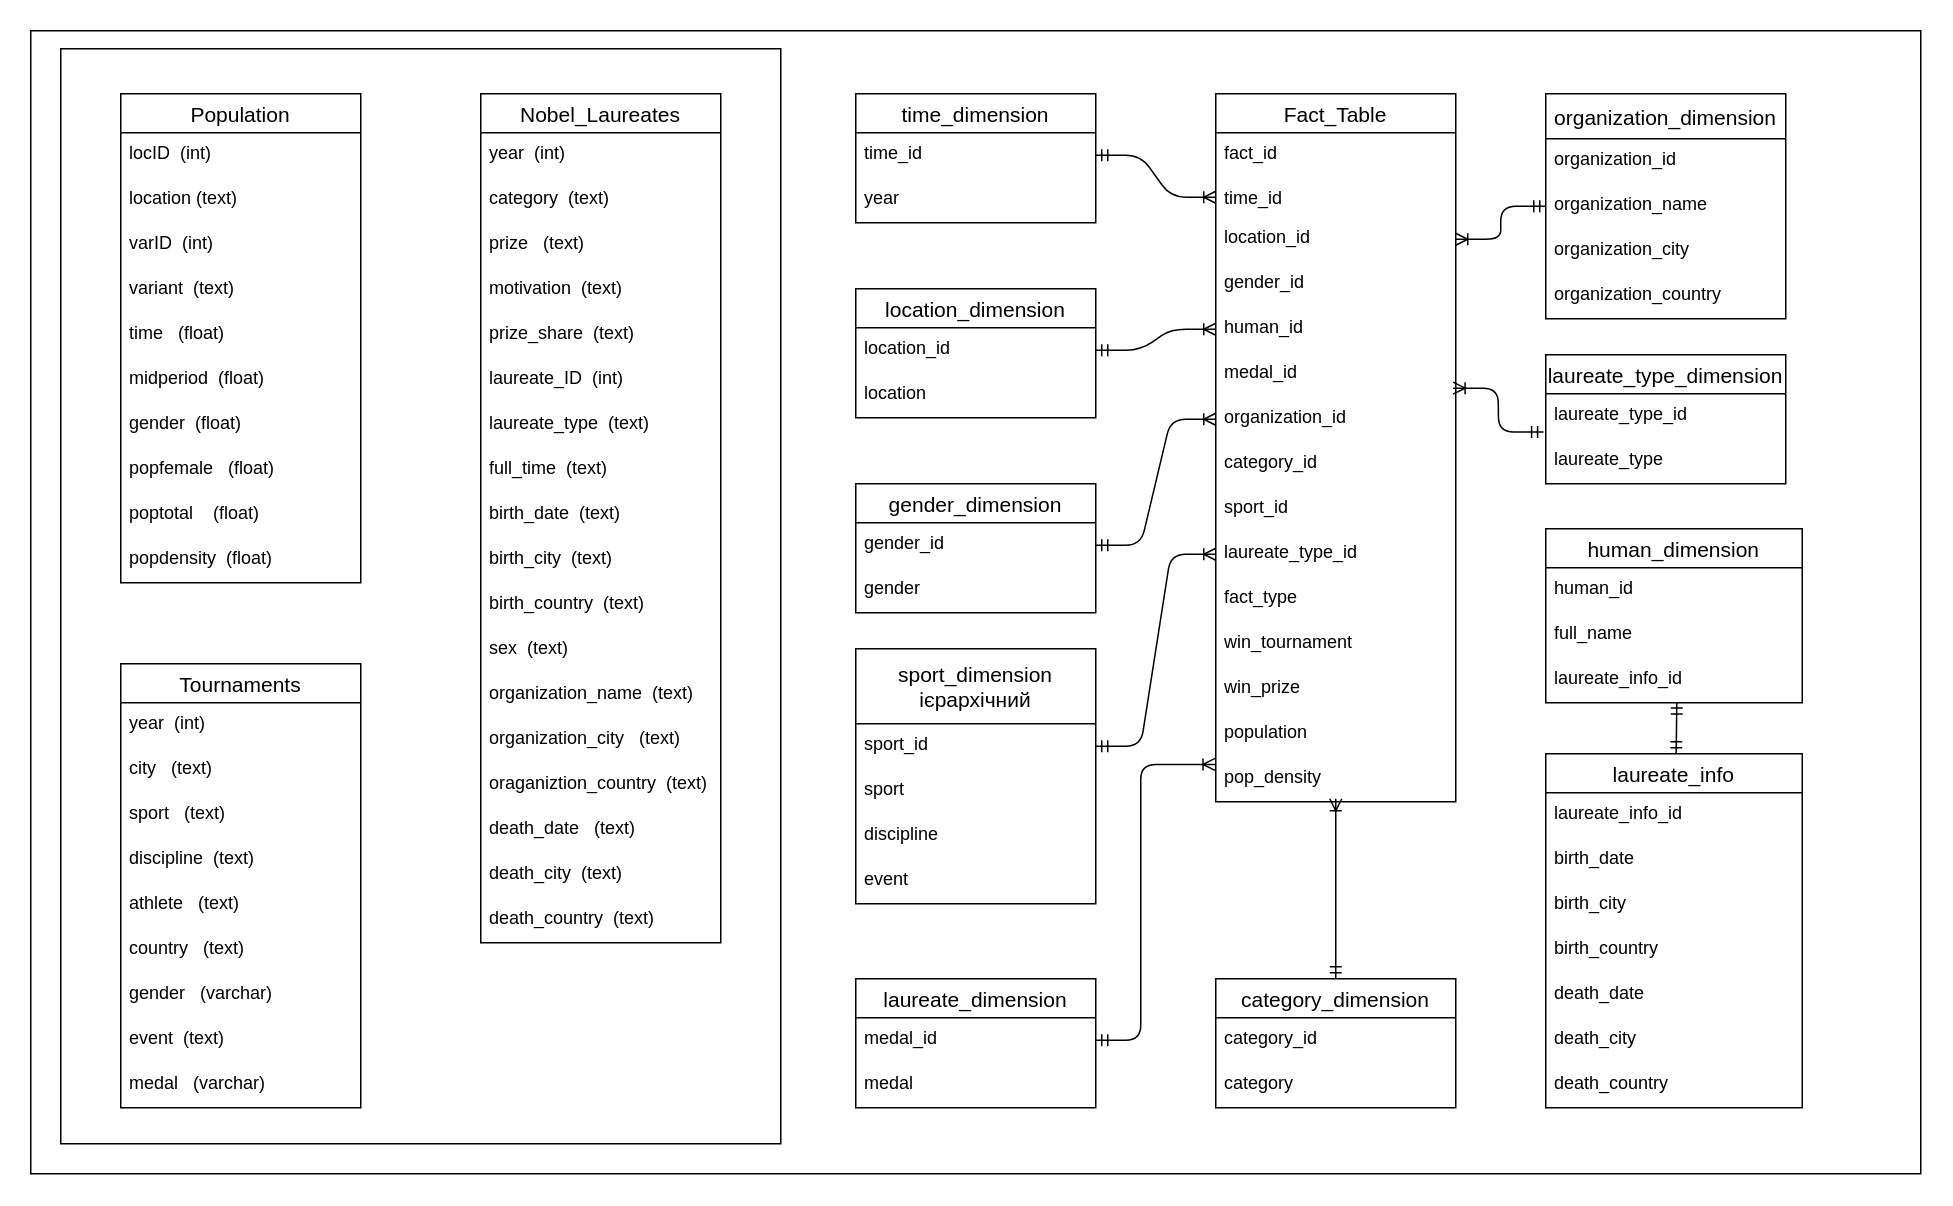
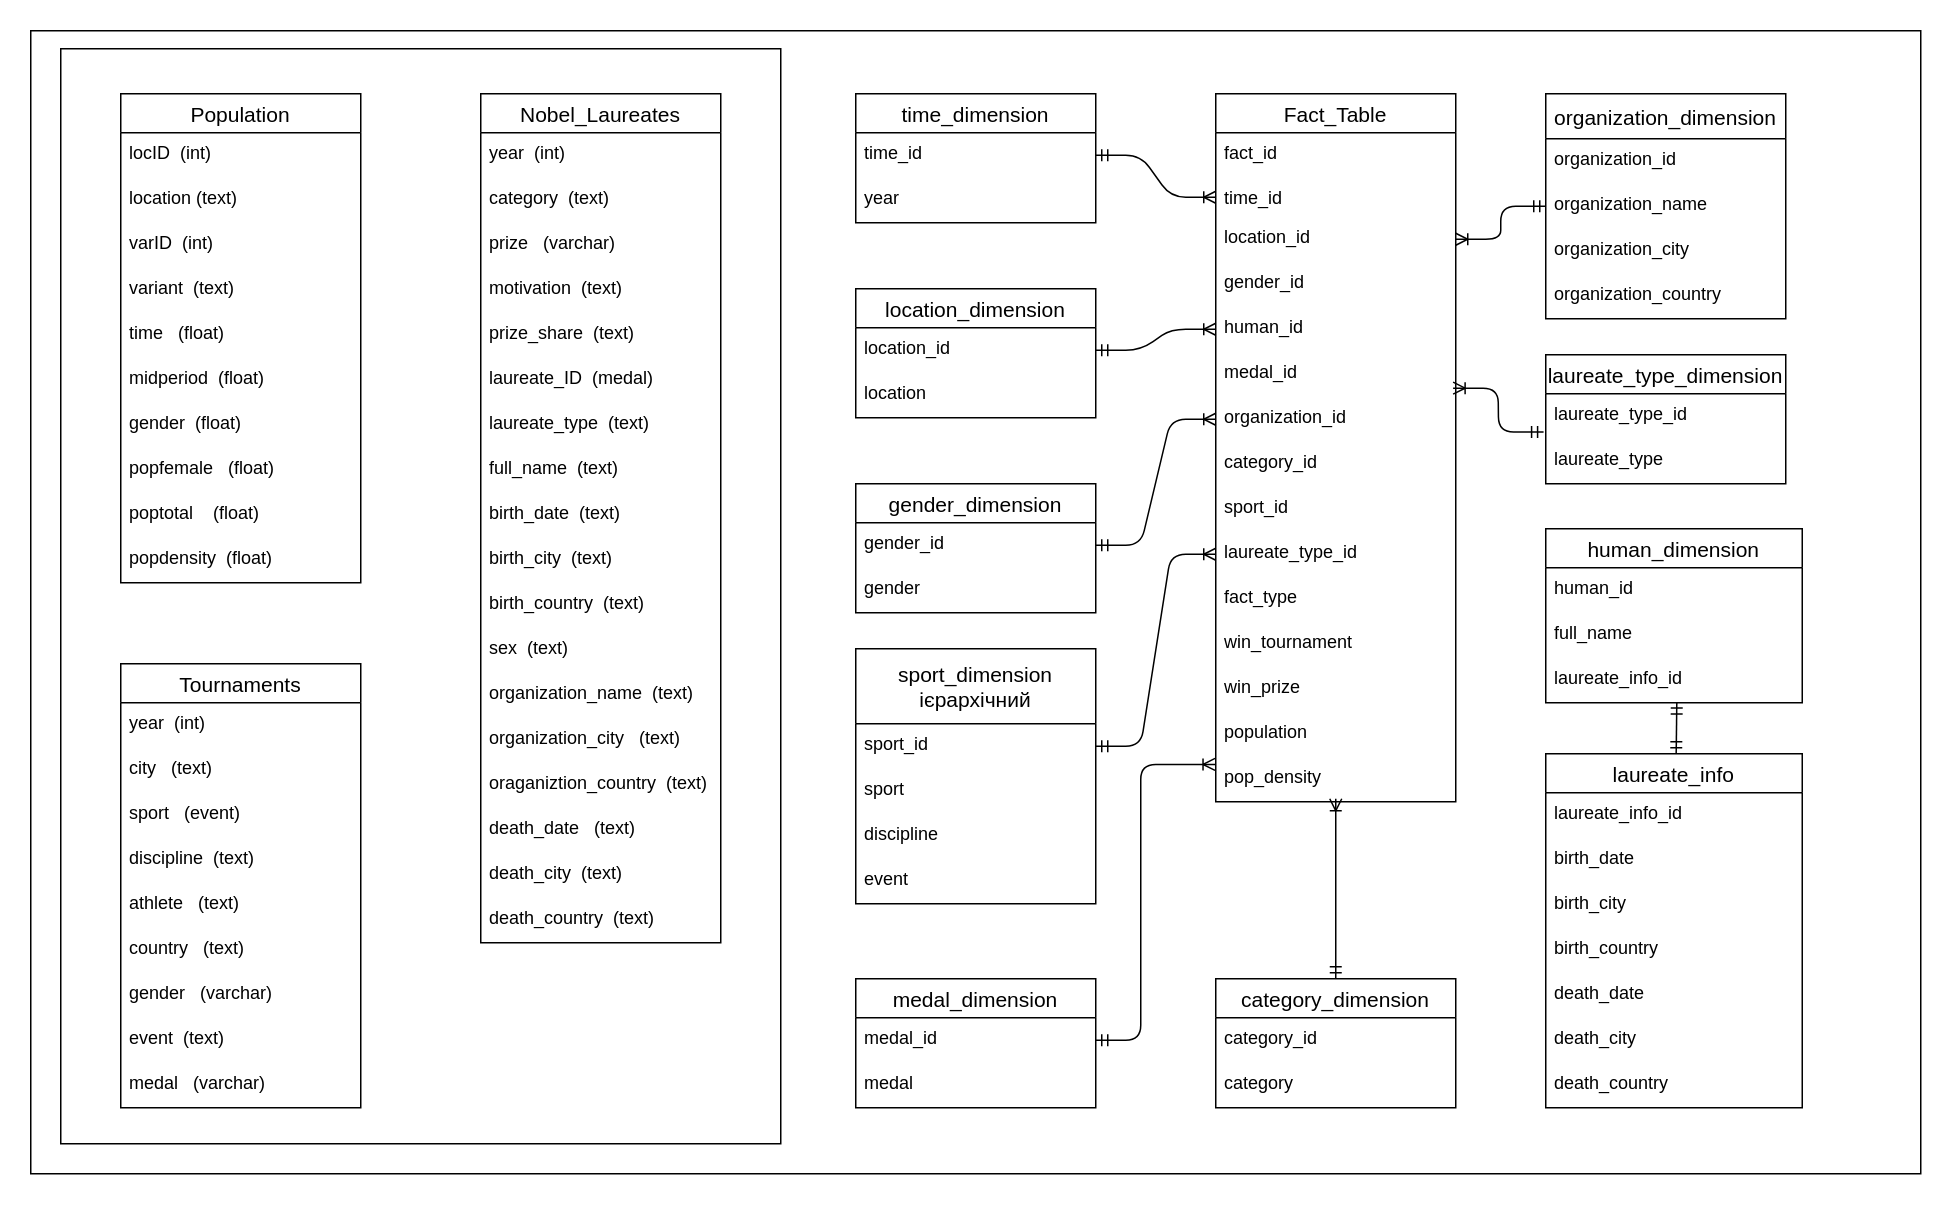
- <mxCell id="28" value="prize   (text)" style="text;strokeColor=none;fillColor=none;spacingLeft=4;spacingRight=4;overflow=hidden;rotatable=0;points=[[0,0.5],[1,0.5]];portConstraint=eastwest;fontSize=12;" parent="25" vertex="1"><mxGeometry y="86" width="160" height="30" as="geometry" /></mxCell>
+ <mxCell id="28" value="prize   (varchar)" style="text;strokeColor=none;fillColor=none;spacingLeft=4;spacingRight=4;overflow=hidden;rotatable=0;points=[[0,0.5],[1,0.5]];portConstraint=eastwest;fontSize=12;" parent="25" vertex="1"><mxGeometry y="86" width="160" height="30" as="geometry" /></mxCell>
- <mxCell id="31" value="laureate_ID  (int)" style="text;strokeColor=none;fillColor=none;spacingLeft=4;spacingRight=4;overflow=hidden;rotatable=0;points=[[0,0.5],[1,0.5]];portConstraint=eastwest;fontSize=12;" parent="25" vertex="1"><mxGeometry y="176" width="160" height="30" as="geometry" /></mxCell>
+ <mxCell id="31" value="laureate_ID  (medal)" style="text;strokeColor=none;fillColor=none;spacingLeft=4;spacingRight=4;overflow=hidden;rotatable=0;points=[[0,0.5],[1,0.5]];portConstraint=eastwest;fontSize=12;" parent="25" vertex="1"><mxGeometry y="176" width="160" height="30" as="geometry" /></mxCell>
- <mxCell id="33" value="full_time  (text)" style="text;strokeColor=none;fillColor=none;spacingLeft=4;spacingRight=4;overflow=hidden;rotatable=0;points=[[0,0.5],[1,0.5]];portConstraint=eastwest;fontSize=12;" parent="25" vertex="1"><mxGeometry y="236" width="160" height="30" as="geometry" /></mxCell>
+ <mxCell id="33" value="full_name  (text)" style="text;strokeColor=none;fillColor=none;spacingLeft=4;spacingRight=4;overflow=hidden;rotatable=0;points=[[0,0.5],[1,0.5]];portConstraint=eastwest;fontSize=12;" parent="25" vertex="1"><mxGeometry y="236" width="160" height="30" as="geometry" /></mxCell>
- <mxCell id="18" value="sport   (text)" style="text;strokeColor=none;fillColor=none;spacingLeft=4;spacingRight=4;overflow=hidden;rotatable=0;points=[[0,0.5],[1,0.5]];portConstraint=eastwest;fontSize=12;" parent="15" vertex="1"><mxGeometry y="86" width="160" height="30" as="geometry" /></mxCell>
+ <mxCell id="18" value="sport   (event)" style="text;strokeColor=none;fillColor=none;spacingLeft=4;spacingRight=4;overflow=hidden;rotatable=0;points=[[0,0.5],[1,0.5]];portConstraint=eastwest;fontSize=12;" parent="15" vertex="1"><mxGeometry y="86" width="160" height="30" as="geometry" /></mxCell>
- <mxCell id="70" value="laureate_dimension" style="swimlane;fontStyle=0;childLayout=stackLayout;horizontal=1;startSize=26;horizontalStack=0;resizeParent=1;resizeParentMax=0;resizeLast=0;collapsible=1;marginBottom=0;align=center;fontSize=14;" parent="1" vertex="1"><mxGeometry x="570" y="652" width="160" height="86" as="geometry" /></mxCell>
+ <mxCell id="70" value="medal_dimension" style="swimlane;fontStyle=0;childLayout=stackLayout;horizontal=1;startSize=26;horizontalStack=0;resizeParent=1;resizeParentMax=0;resizeLast=0;collapsible=1;marginBottom=0;align=center;fontSize=14;" parent="1" vertex="1"><mxGeometry x="570" y="652" width="160" height="86" as="geometry" /></mxCell>
